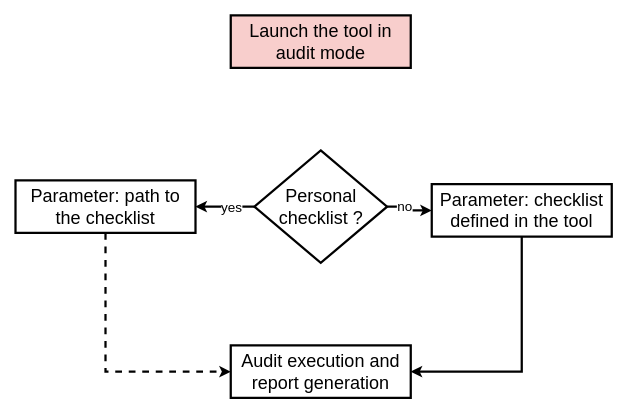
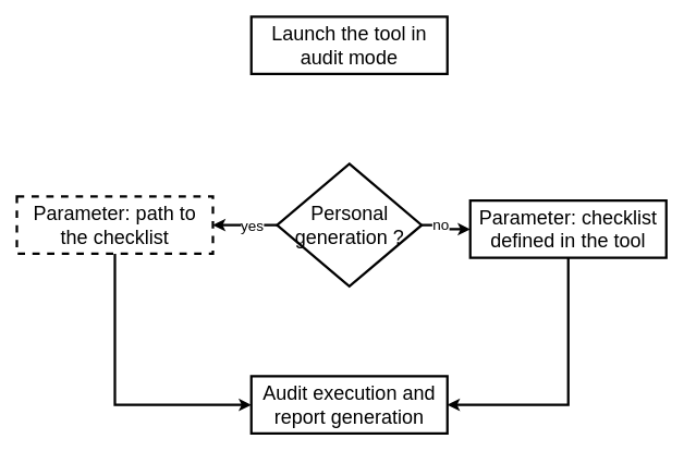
- <mxCell id="2" value="&lt;font style=&quot;font-size: 24px&quot;&gt;Launch the tool in audit mode&lt;/font&gt;" style="rounded=0;whiteSpace=wrap;html=1;strokeWidth=3;fillColor=#f8cecc;" vertex="1" parent="1"><mxGeometry x="307" y="20" width="240" height="70" as="geometry" /></mxCell>
+ <mxCell id="2" value="&lt;font style=&quot;font-size: 24px&quot;&gt;Launch the tool in audit mode&lt;/font&gt;" style="rounded=0;whiteSpace=wrap;html=1;strokeWidth=3;" vertex="1" parent="1"><mxGeometry x="307" y="20" width="240" height="70" as="geometry" /></mxCell>
- <mxCell id="10" value="&lt;font style=&quot;font-size: 24px&quot;&gt;Parameter: path to the checklist&lt;/font&gt;" style="rounded=0;whiteSpace=wrap;html=1;strokeWidth=3;" vertex="1" parent="1"><mxGeometry x="20" y="240" width="240" height="70" as="geometry" /></mxCell>
+ <mxCell id="10" value="&lt;font style=&quot;font-size: 24px&quot;&gt;Parameter: path to the checklist&lt;/font&gt;" style="rounded=0;whiteSpace=wrap;html=1;strokeWidth=3;dashed=1;" vertex="1" parent="1"><mxGeometry x="20" y="240" width="240" height="70" as="geometry" /></mxCell>
- <mxCell id="8" value="&lt;font style=&quot;font-size: 24px&quot;&gt;Personal checklist ?&lt;/font&gt;" style="rhombus;whiteSpace=wrap;html=1;strokeWidth=3;" vertex="1" parent="1"><mxGeometry x="338.5" y="200" width="177" height="150" as="geometry" /></mxCell>
+ <mxCell id="8" value="&lt;font style=&quot;font-size: 24px&quot;&gt;Personal generation ?&lt;/font&gt;" style="rhombus;whiteSpace=wrap;html=1;strokeWidth=3;" vertex="1" parent="1"><mxGeometry x="338.5" y="200" width="177" height="150" as="geometry" /></mxCell>
- <mxCell id="9" style="edgeStyle=orthogonalEdgeStyle;rounded=0;orthogonalLoop=1;jettySize=auto;html=1;entryX=0;entryY=0.5;entryDx=0;entryDy=0;exitX=0.5;exitY=1;exitDx=0;exitDy=0;strokeWidth=3;dashed=1;" edge="1" parent="1" source="10" target="3"><mxGeometry relative="1" as="geometry" /></mxCell>
+ <mxCell id="9" style="edgeStyle=orthogonalEdgeStyle;rounded=0;orthogonalLoop=1;jettySize=auto;html=1;entryX=0;entryY=0.5;entryDx=0;entryDy=0;exitX=0.5;exitY=1;exitDx=0;exitDy=0;strokeWidth=3;" edge="1" parent="1" source="10" target="3"><mxGeometry relative="1" as="geometry" /></mxCell>
